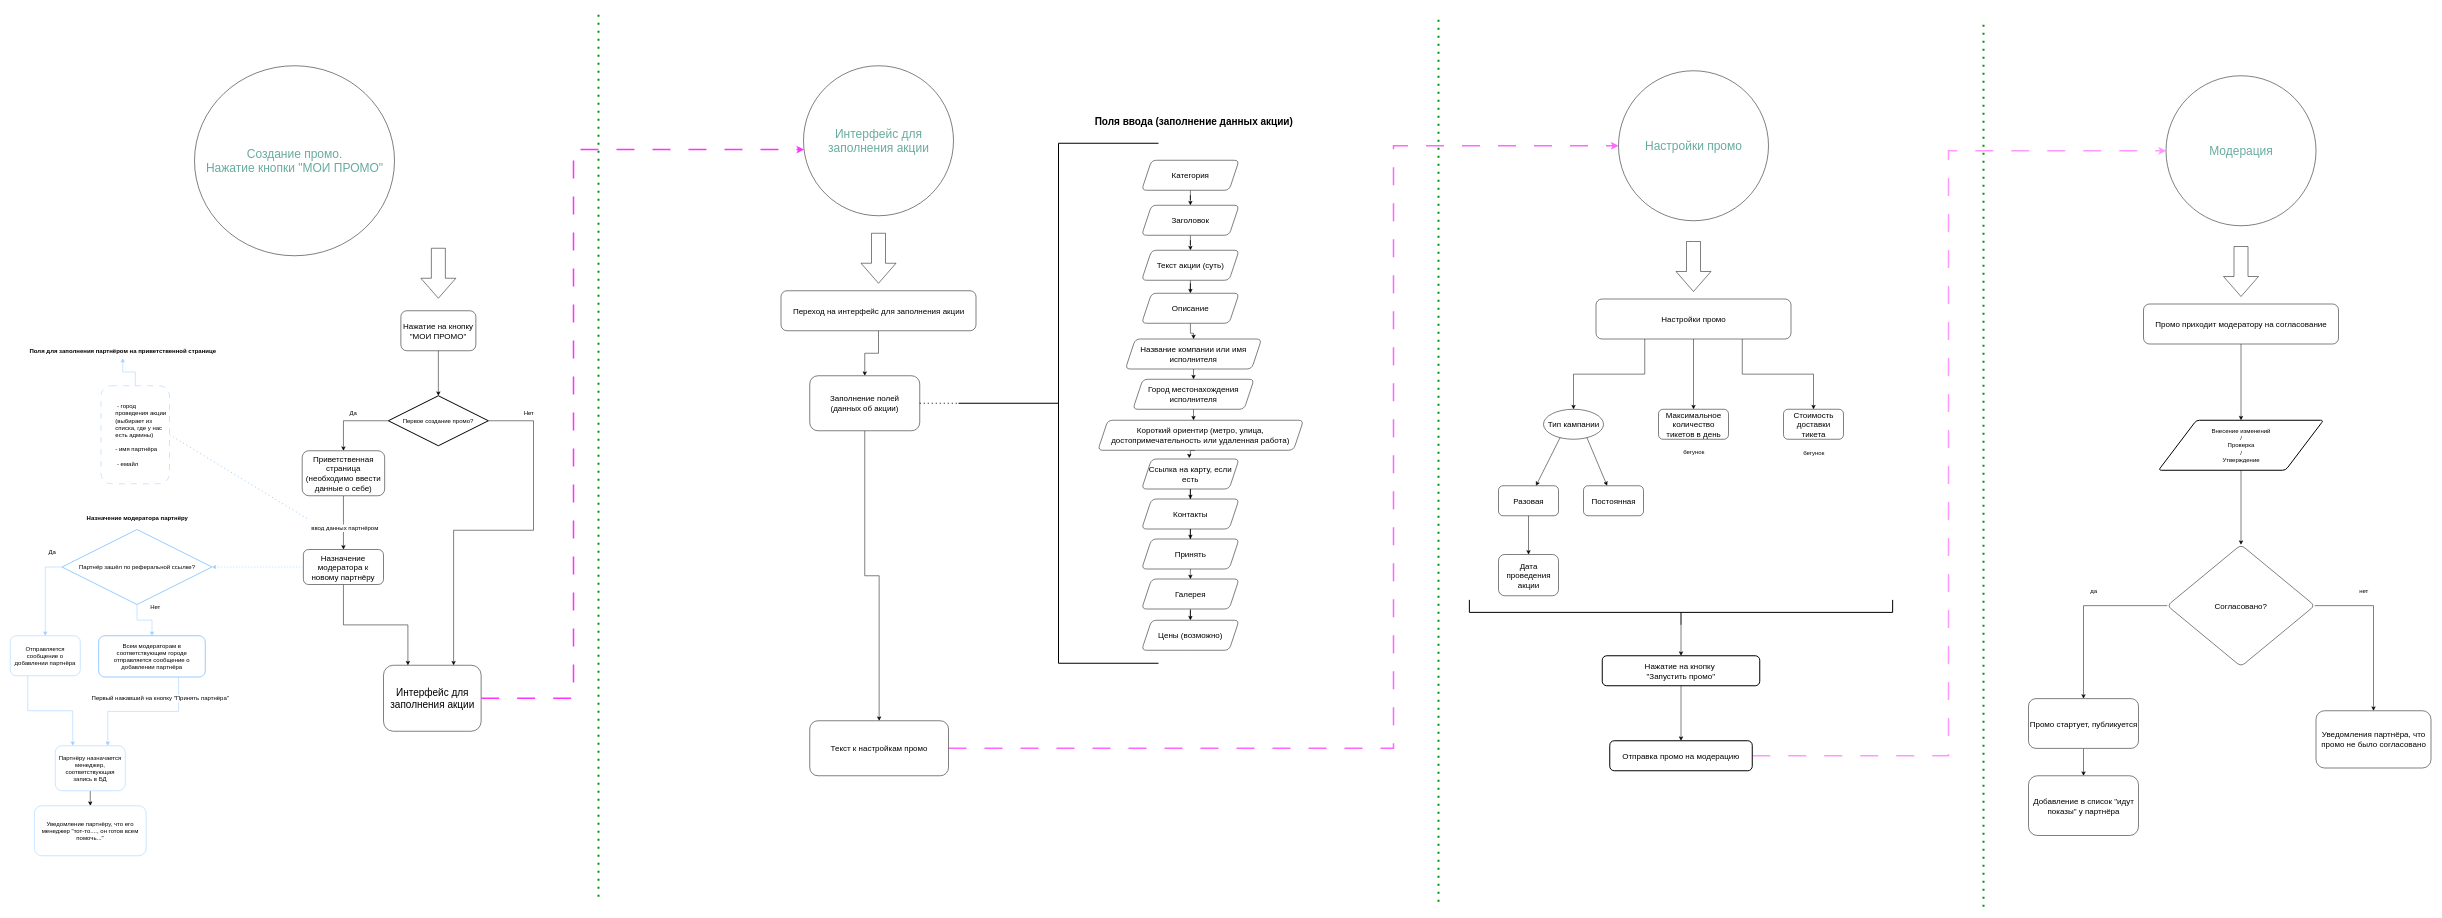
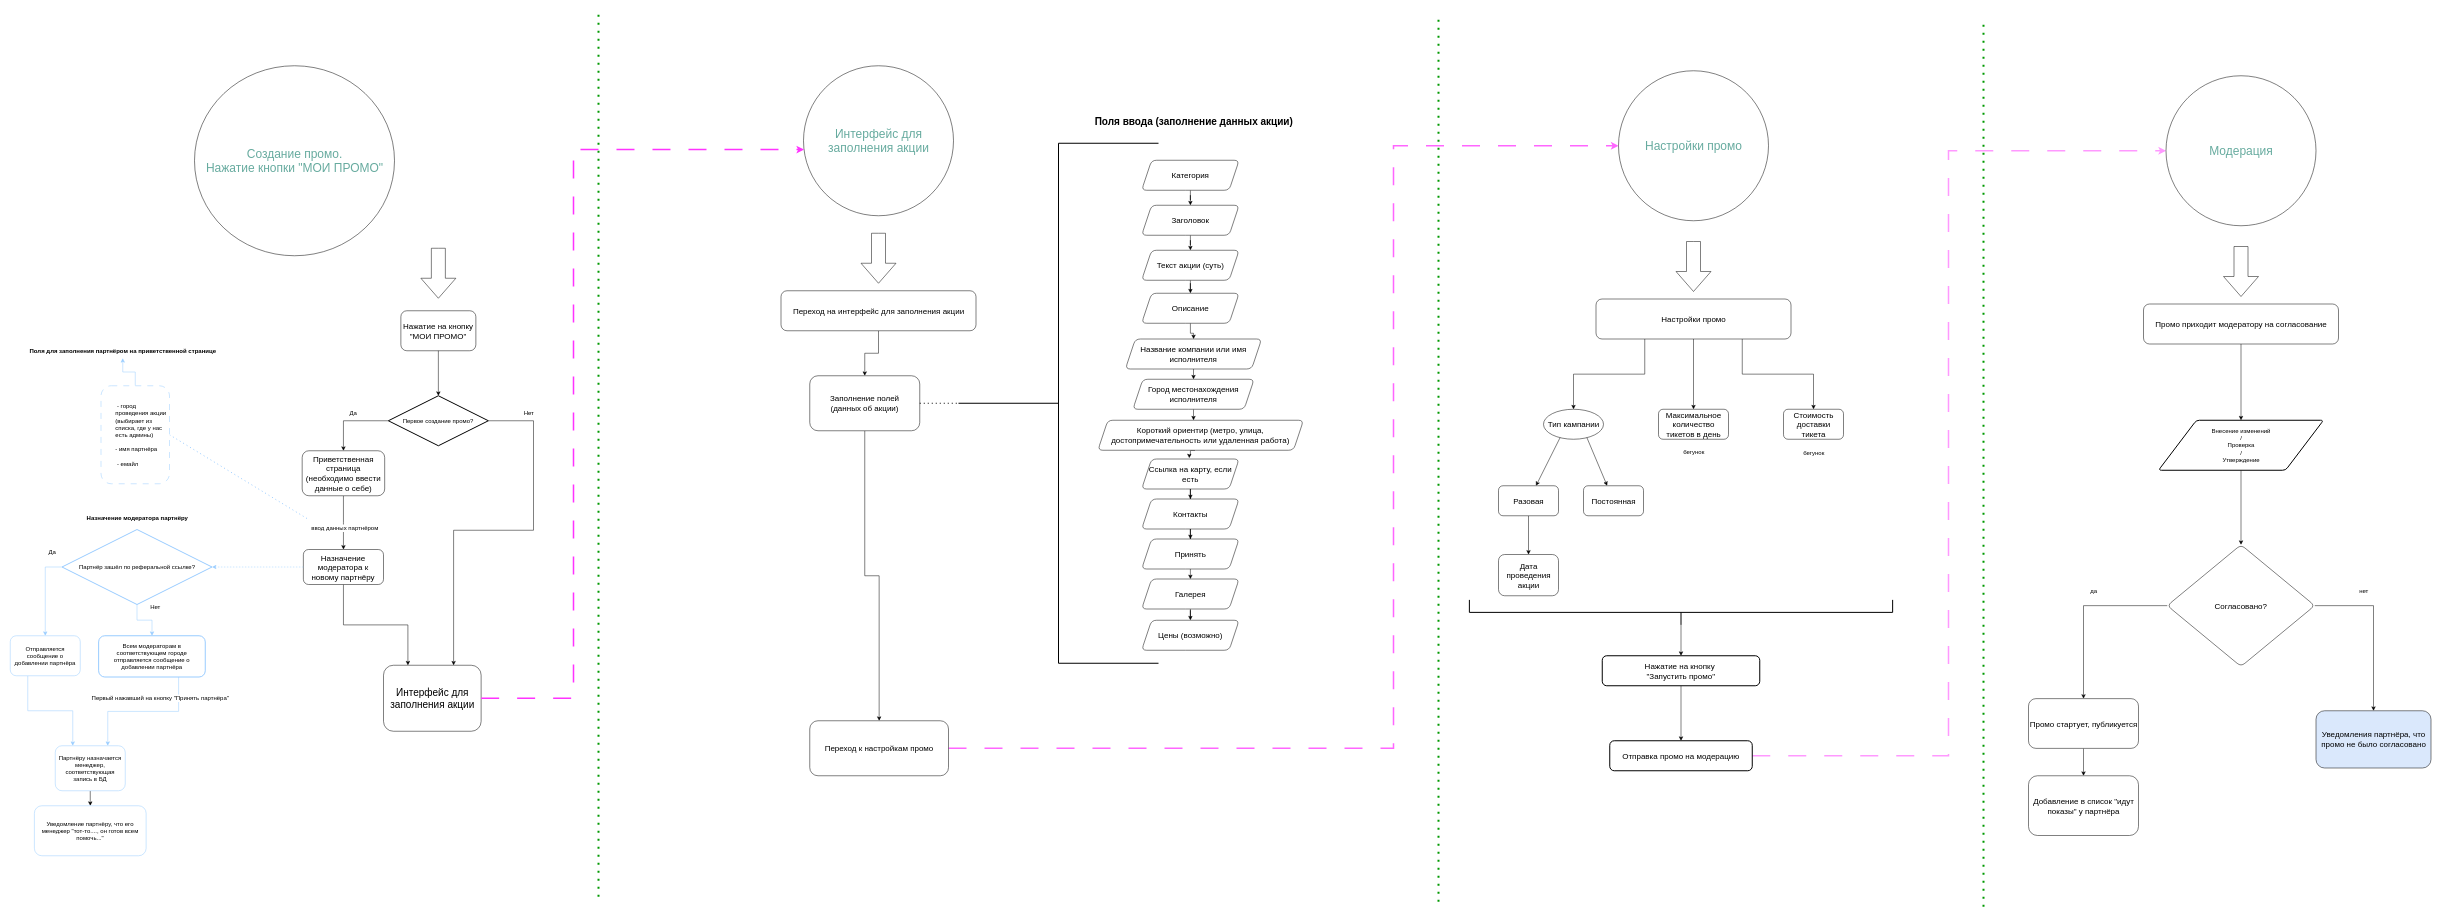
- <mxCell id="104" value="Уведомления партнёра, что промо не было согласовано" style="whiteSpace=wrap;html=1;fontSize=16;rounded=1;labelBackgroundColor=none;" vertex="1" parent="1"><mxGeometry x="4631.5" y="1421" width="230" height="114.5" as="geometry" /></mxCell>
+ <mxCell id="104" value="Уведомления партнёра, что промо не было согласовано" style="whiteSpace=wrap;html=1;fontSize=16;rounded=1;labelBackgroundColor=none;fillColor=#dae8fc;" vertex="1" parent="1"><mxGeometry x="4631.5" y="1421" width="230" height="114.5" as="geometry" /></mxCell>
- <mxCell id="71" value="Текст к настройкам промо" style="whiteSpace=wrap;html=1;fontSize=16;rounded=1;labelBackgroundColor=none;" vertex="1" parent="1"><mxGeometry x="1619" y="1441" width="277.5" height="110" as="geometry" /></mxCell>
+ <mxCell id="71" value="Переход к настройкам промо" style="whiteSpace=wrap;html=1;fontSize=16;rounded=1;labelBackgroundColor=none;" vertex="1" parent="1"><mxGeometry x="1619" y="1441" width="277.5" height="110" as="geometry" /></mxCell>
